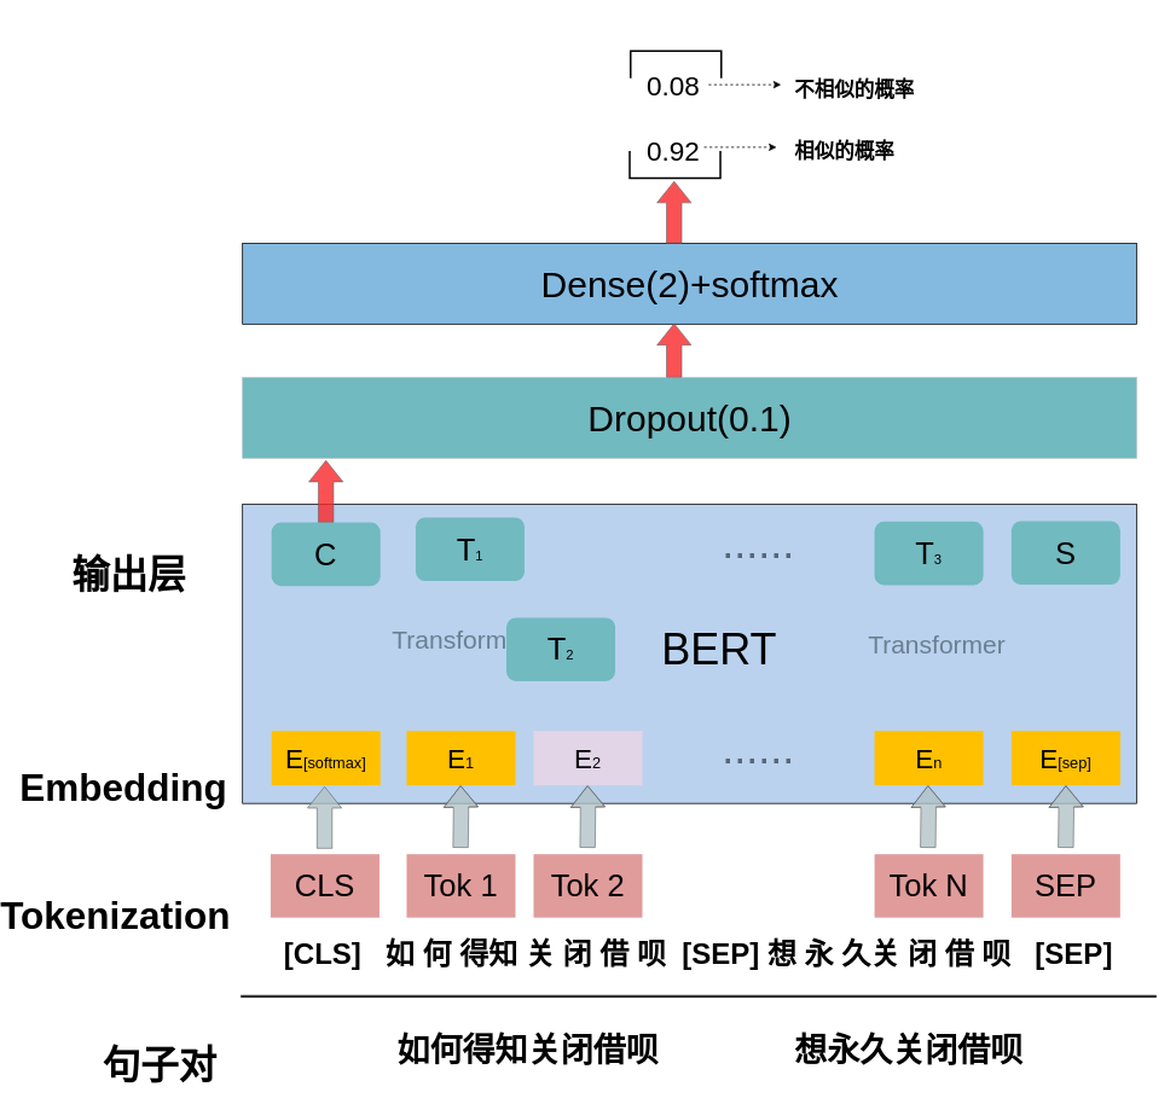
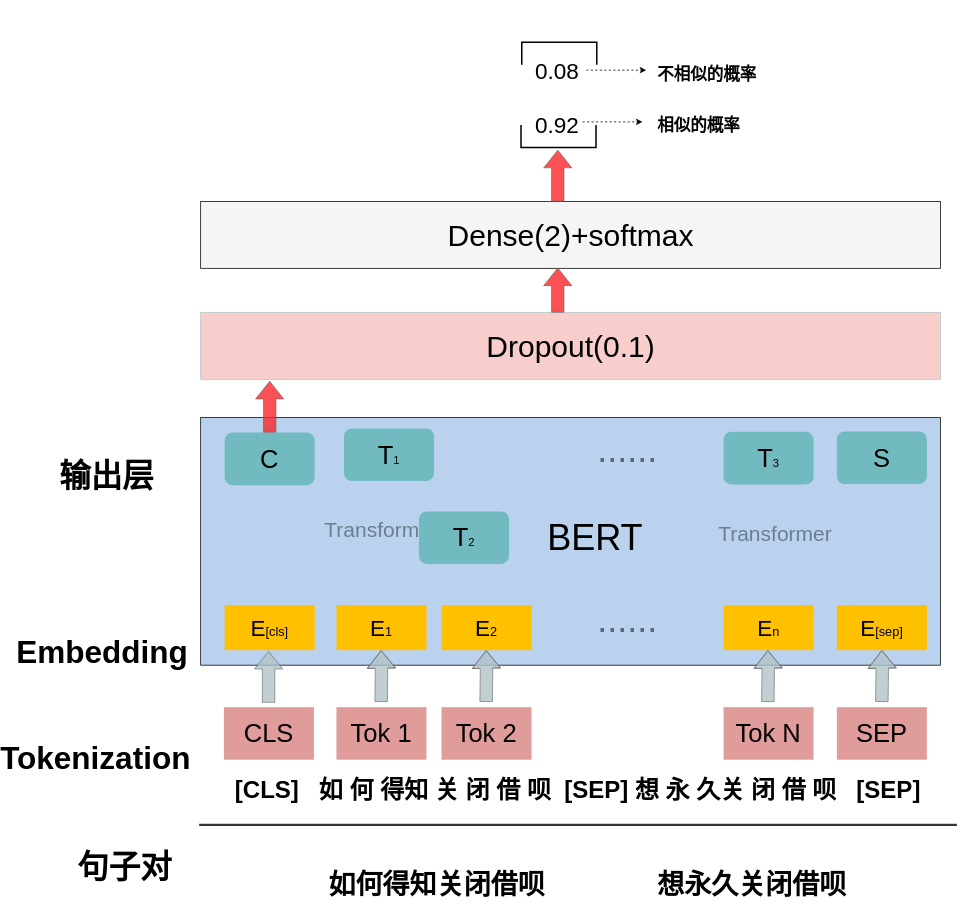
- <mxCell id="30" value="&lt;font style=&quot;font-size: 40px&quot;&gt;Dense(2)+softmax&lt;/font&gt;" style="fillColor=#84BAE0;strokeColor=#000000;html=1;rounded=0;" parent="1" vertex="1"><mxGeometry x="231" y="268" width="986" height="89" as="geometry" /></mxCell>
+ <mxCell id="30" value="&lt;font style=&quot;font-size: 40px&quot;&gt;Dense(2)+softmax&lt;/font&gt;" style="fillColor=#f5f5f5;strokeColor=#000000;html=1;rounded=0;" parent="1" vertex="1"><mxGeometry x="231" y="268" width="986" height="89" as="geometry" /></mxCell>
- <mxCell id="33" value="&lt;font style=&quot;font-size: 40px&quot;&gt;Dropout(0.1)&lt;/font&gt;" style="fillColor=#71bac0;strokeColor=#B2C4C8;html=1;rounded=0;" parent="1" vertex="1"><mxGeometry x="231" y="416" width="986" height="89" as="geometry" /></mxCell>
+ <mxCell id="33" value="&lt;font style=&quot;font-size: 40px&quot;&gt;Dropout(0.1)&lt;/font&gt;" style="fillColor=#f8cecc;strokeColor=#B2C4C8;html=1;rounded=0;" parent="1" vertex="1"><mxGeometry x="231" y="416" width="986" height="89" as="geometry" /></mxCell>
- <mxCell id="4" value="&lt;font style=&quot;font-size: 30px&quot;&gt;E&lt;/font&gt;&lt;font style=&quot;font-size: 17px&quot;&gt;[softmax]&lt;/font&gt;" style="rounded=0;whiteSpace=wrap;html=1;strokeColor=none;fillColor=#FFC000;" parent="1" vertex="1"><mxGeometry x="263" y="806" width="120" height="60" as="geometry" /></mxCell>
+ <mxCell id="4" value="&lt;font style=&quot;font-size: 30px&quot;&gt;E&lt;/font&gt;&lt;font style=&quot;font-size: 17px&quot;&gt;[cls]&lt;/font&gt;" style="rounded=0;whiteSpace=wrap;html=1;strokeColor=none;fillColor=#FFC000;" parent="1" vertex="1"><mxGeometry x="263" y="806" width="120" height="60" as="geometry" /></mxCell>
- <mxCell id="15" value="&lt;font style=&quot;white-space: normal ; font-size: 30px&quot;&gt;E&lt;/font&gt;&lt;font style=&quot;white-space: normal ; font-size: 17px&quot;&gt;2&lt;/font&gt;" style="rounded=0;whiteSpace=wrap;html=1;strokeColor=none;fillColor=#e1d5e7;" parent="1" vertex="1"><mxGeometry x="552" y="806" width="120" height="60" as="geometry" /></mxCell>
+ <mxCell id="15" value="&lt;font style=&quot;white-space: normal ; font-size: 30px&quot;&gt;E&lt;/font&gt;&lt;font style=&quot;white-space: normal ; font-size: 17px&quot;&gt;2&lt;/font&gt;" style="rounded=0;whiteSpace=wrap;html=1;strokeColor=none;fillColor=#FFC000;" parent="1" vertex="1"><mxGeometry x="552" y="806" width="120" height="60" as="geometry" /></mxCell>
- <mxCell id="45" value="&lt;p style=&quot;margin-top: 0pt ; margin-bottom: 0pt ; margin-left: 0in ; direction: ltr ; unicode-bidi: embed ; word-break: normal ; font-size: 36px&quot;&gt;&lt;b&gt;&lt;span&gt;&amp;nbsp; &amp;nbsp; &amp;nbsp; &amp;nbsp; &amp;nbsp; &amp;nbsp; 如何得知关闭借呗&amp;nbsp; &amp;nbsp; &amp;nbsp; &amp;nbsp; &amp;nbsp; &amp;nbsp; &amp;nbsp; &amp;nbsp;&lt;/span&gt;&lt;span&gt;想永久关闭借呗&lt;/span&gt;&lt;/b&gt;&lt;/p&gt;" style="text;html=1;" parent="1" vertex="1"><mxGeometry x="280" y="1131" width="934" height="30" as="geometry" /></mxCell>
+ <mxCell id="45" value="&lt;p style=&quot;margin-top: 0pt ; margin-bottom: 0pt ; margin-left: 0in ; direction: ltr ; unicode-bidi: embed ; word-break: normal ; font-size: 36px&quot;&gt;&lt;b&gt;&lt;span&gt;&amp;nbsp; &amp;nbsp; &amp;nbsp; &amp;nbsp; &amp;nbsp; &amp;nbsp; 如何得知关闭借呗&amp;nbsp; &amp;nbsp; &amp;nbsp; &amp;nbsp; &amp;nbsp; &amp;nbsp; &amp;nbsp; &amp;nbsp;&lt;/span&gt;&lt;span&gt;想永久关闭借呗&lt;/span&gt;&lt;/b&gt;&lt;/p&gt;" style="text;html=1;" parent="1" vertex="1"><mxGeometry x="280" y="1151" width="934" height="30" as="geometry" /></mxCell>
- <mxCell id="43" value="&lt;span style=&quot;font-size: 42px&quot;&gt;句子对&lt;/span&gt;" style="text;html=1;strokeColor=none;fillColor=none;align=center;verticalAlign=middle;whiteSpace=wrap;rounded=0;direction=south;fontStyle=1" parent="1" vertex="1"><mxGeometry x="60" y="1156" width="160" height="40" as="geometry" /></mxCell>
+ <mxCell id="43" value="&lt;span style=&quot;font-size: 42px&quot;&gt;句子对&lt;/span&gt;" style="text;html=1;strokeColor=none;fillColor=none;align=center;verticalAlign=middle;whiteSpace=wrap;rounded=0;direction=south;fontStyle=1" parent="1" vertex="1"><mxGeometry x="50" y="1136" width="160" height="40" as="geometry" /></mxCell>
